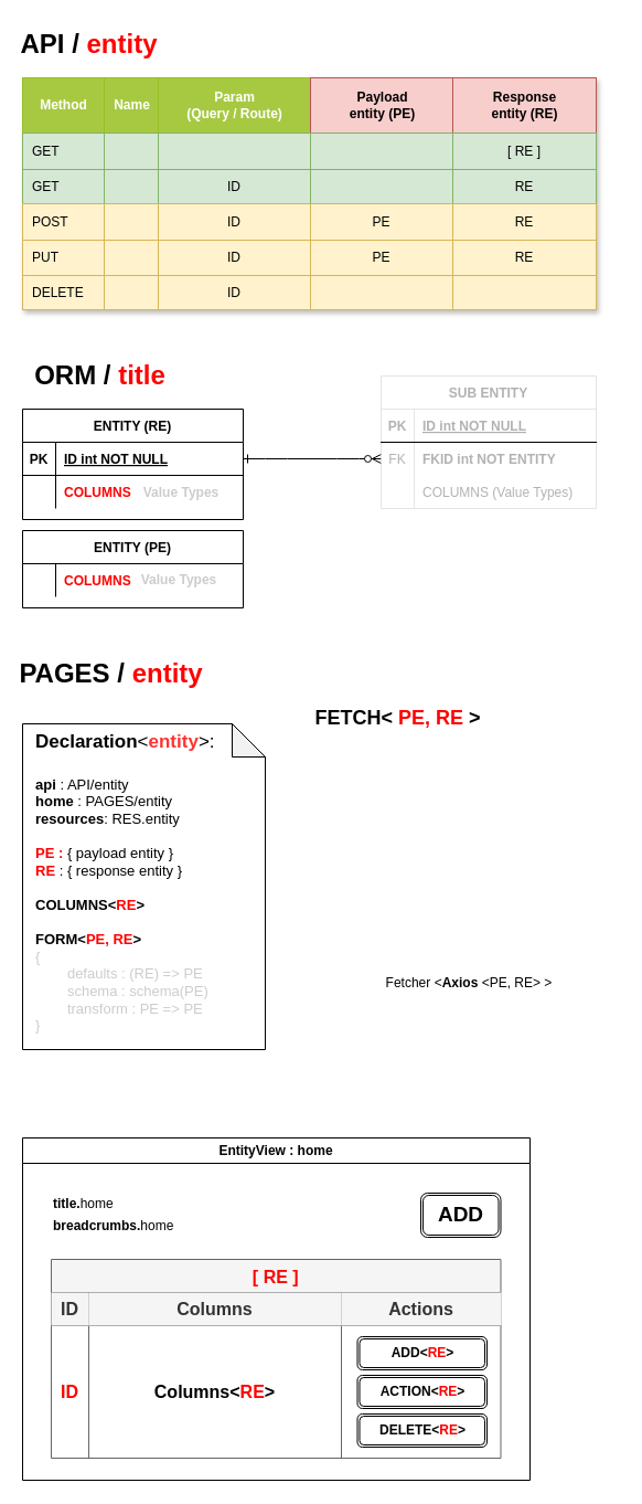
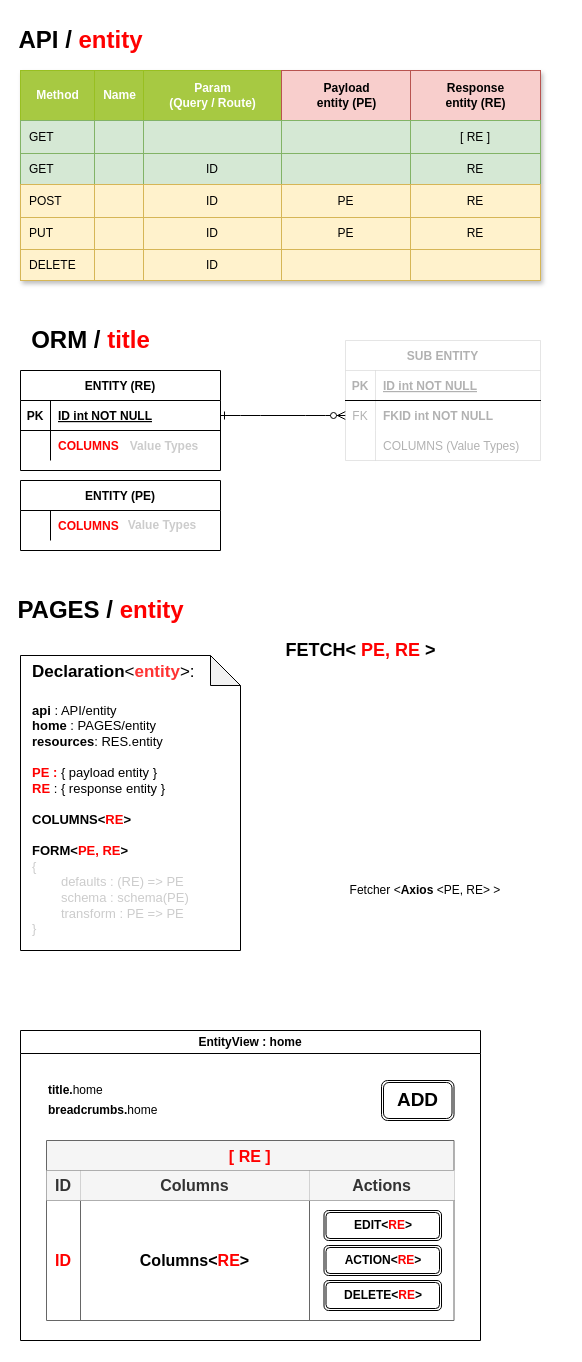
- <mxCell id="9" value="FKID int NOT ENTITY" style="shape=partialRectangle;overflow=hidden;connectable=0;fillColor=none;top=0;left=0;bottom=0;right=0;align=left;spacingLeft=6;fontStyle=1;textOpacity=30;" parent="7" vertex="1"><mxGeometry x="30" width="165" height="30" as="geometry"><mxRectangle width="165" height="30" as="alternateBounds" /></mxGeometry></mxCell>
+ <mxCell id="9" value="FKID int NOT NULL" style="shape=partialRectangle;overflow=hidden;connectable=0;fillColor=none;top=0;left=0;bottom=0;right=0;align=left;spacingLeft=6;fontStyle=1;textOpacity=30;" parent="7" vertex="1"><mxGeometry x="30" width="165" height="30" as="geometry"><mxRectangle width="165" height="30" as="alternateBounds" /></mxGeometry></mxCell>
- <mxCell id="80" value="&lt;b&gt;ADD&amp;lt;&lt;font color=&quot;#ff0000&quot;&gt;RE&lt;/font&gt;&amp;gt;&lt;/b&gt;" style="shape=ext;double=1;rounded=1;whiteSpace=wrap;html=1;" vertex="1" parent="69"><mxGeometry x="303.5" y="180" width="117.5" height="30" as="geometry" /></mxCell>
+ <mxCell id="80" value="&lt;b&gt;EDIT&amp;lt;&lt;font color=&quot;#ff0000&quot;&gt;RE&lt;/font&gt;&amp;gt;&lt;/b&gt;" style="shape=ext;double=1;rounded=1;whiteSpace=wrap;html=1;" vertex="1" parent="69"><mxGeometry x="303.5" y="180" width="117.5" height="30" as="geometry" /></mxCell>
